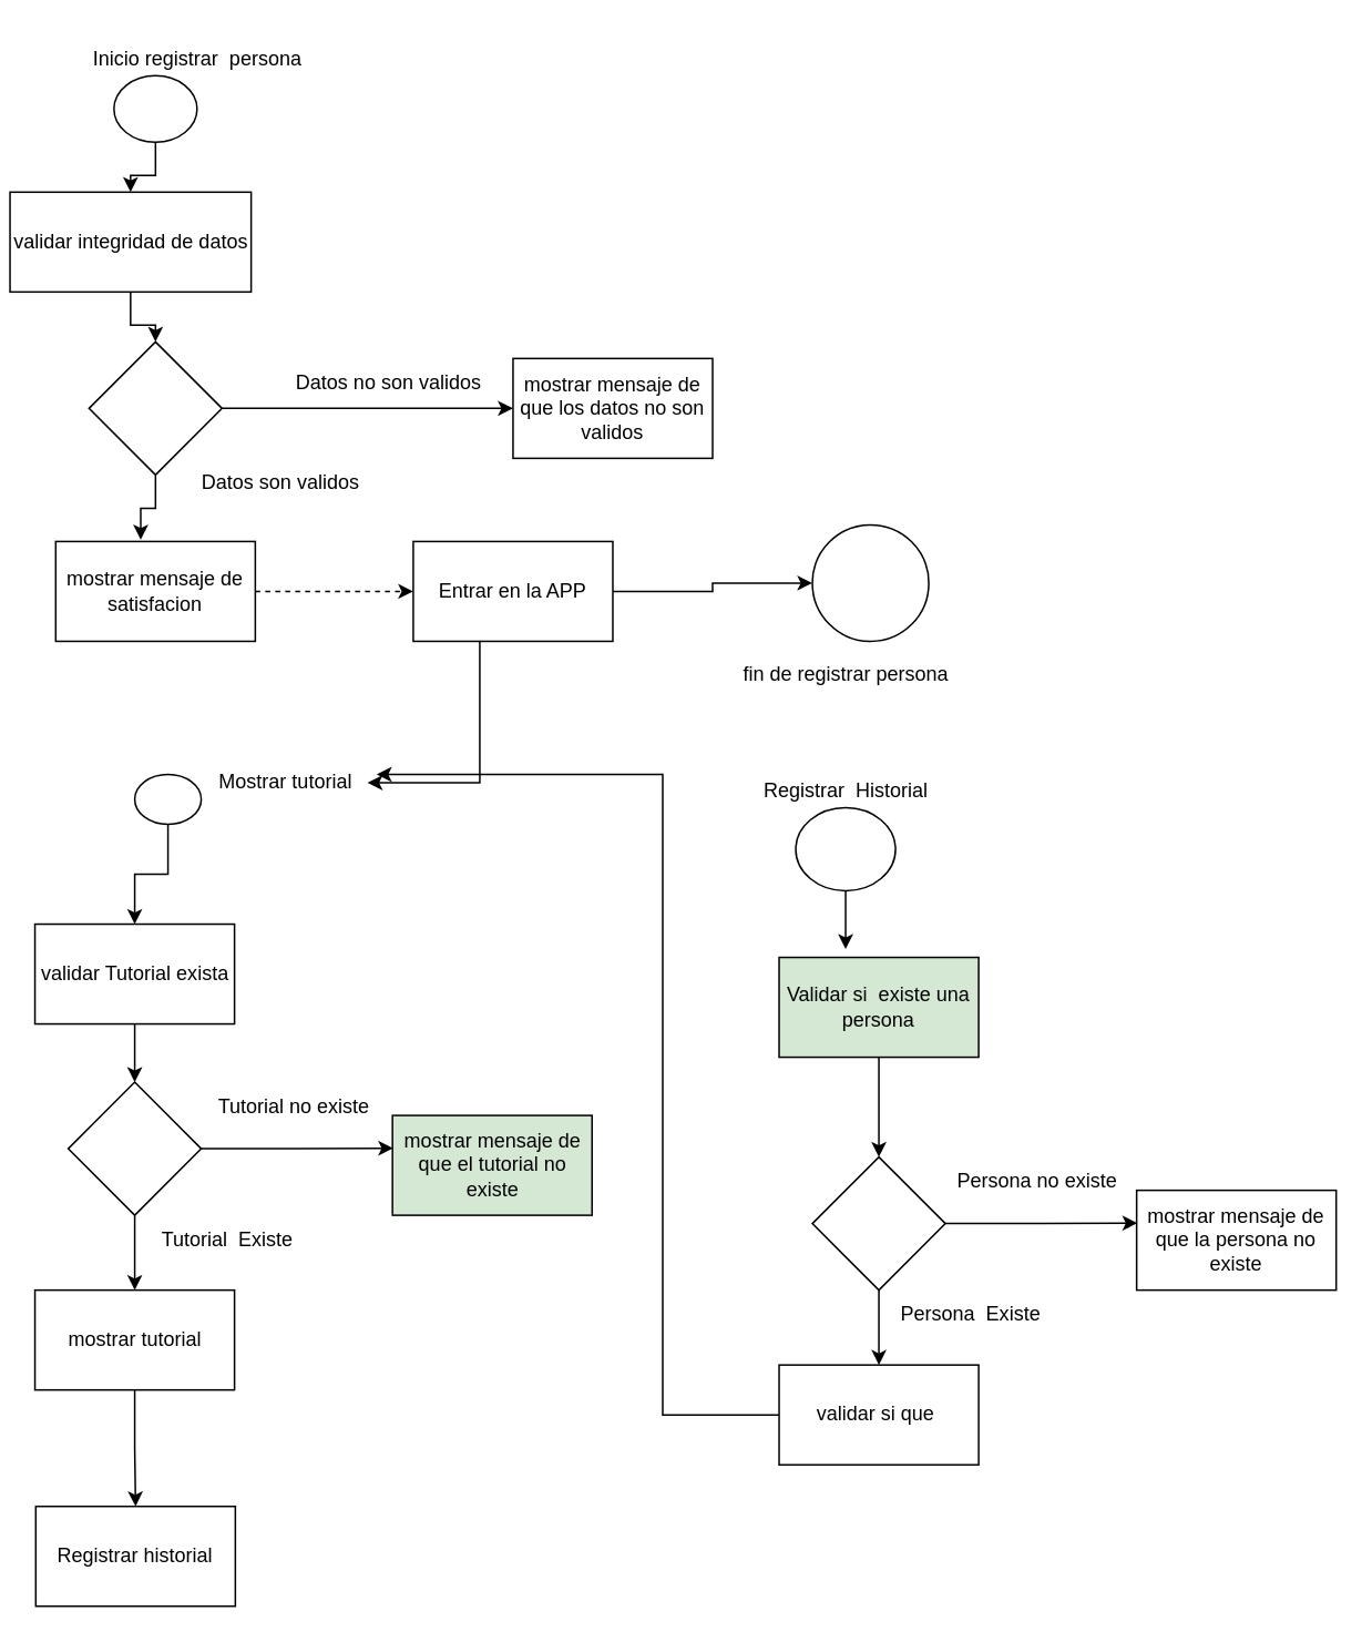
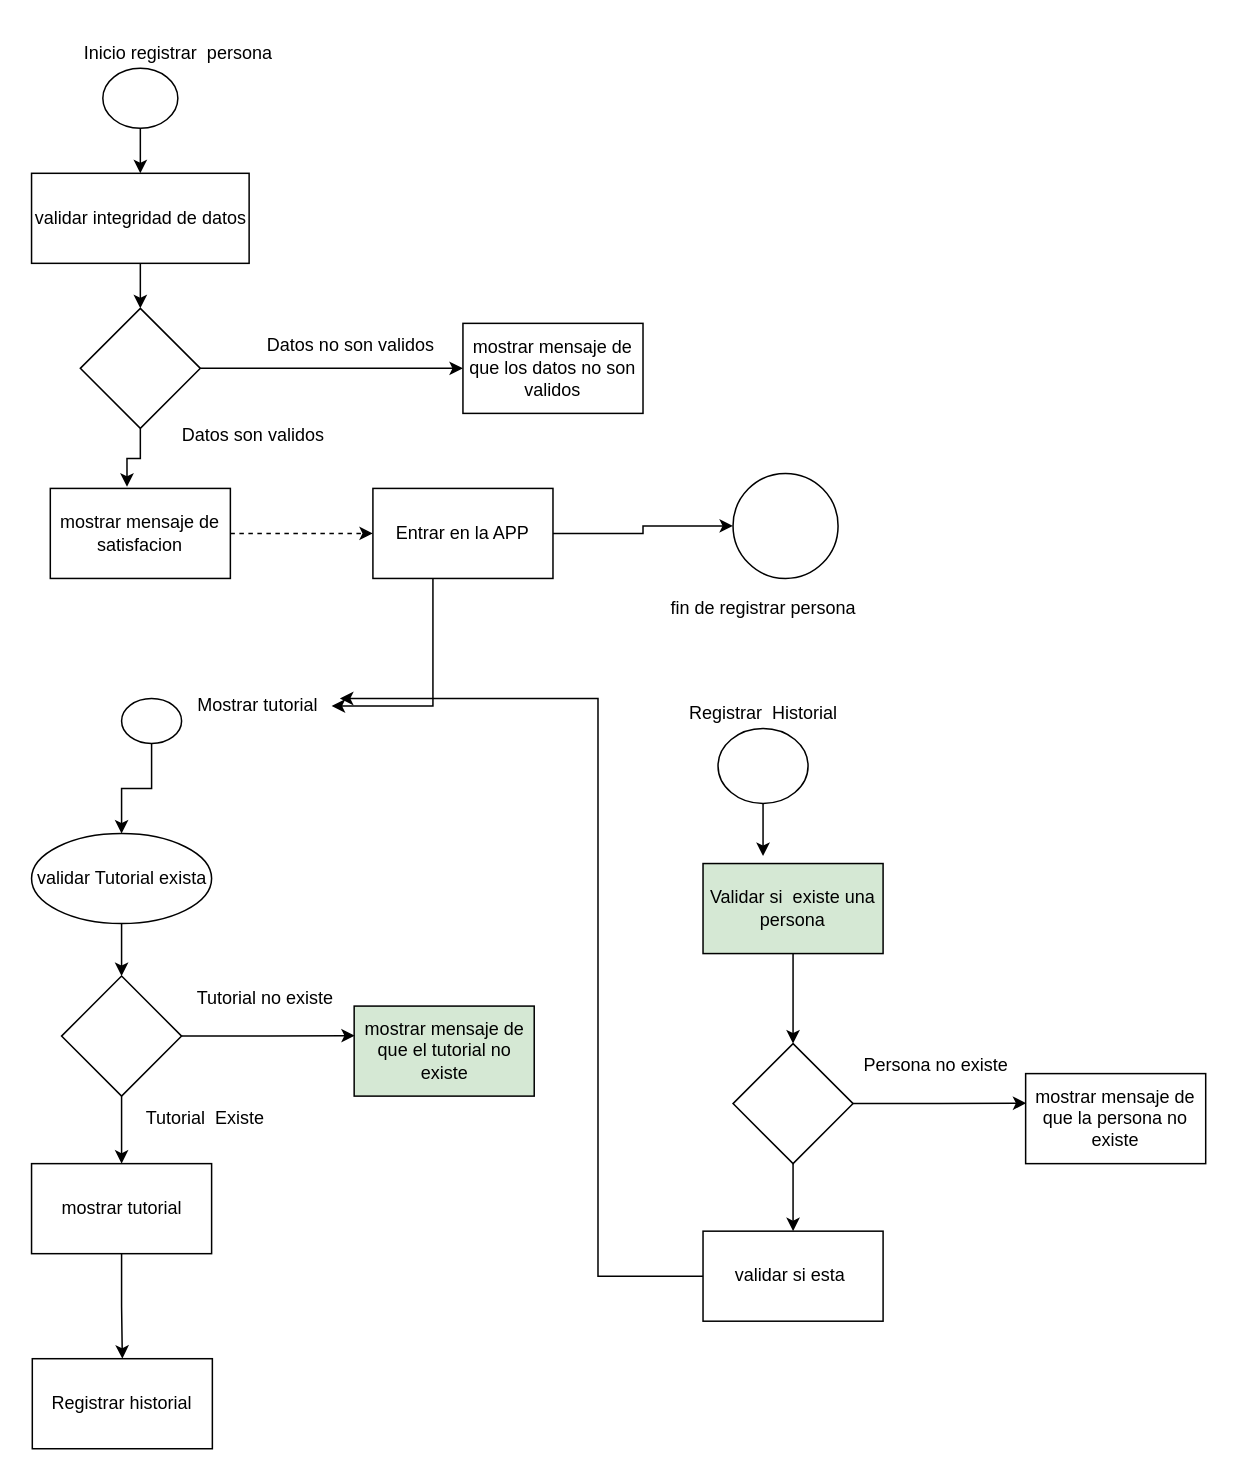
- <mxCell id="6" value="validar integridad de datos" style="rounded=0;whiteSpace=wrap;html=1;" vertex="1" parent="1"><mxGeometry x="5.5" y="115" width="145" height="60" as="geometry" /></mxCell>
+ <mxCell id="6" value="validar integridad de datos" style="rounded=0;whiteSpace=wrap;html=1;" vertex="1" parent="1"><mxGeometry x="20.5" y="115" width="145" height="60" as="geometry" /></mxCell>
- <mxCell id="17" value="validar Tutorial exista" style="rounded=0;whiteSpace=wrap;html=1;" vertex="1" parent="1"><mxGeometry x="20.5" y="555" width="120" height="60" as="geometry" /></mxCell>
+ <mxCell id="17" value="validar Tutorial exista" style="ellipse;whiteSpace=wrap;html=1;" vertex="1" parent="1"><mxGeometry x="20.5" y="555" width="120" height="60" as="geometry" /></mxCell>
- <mxCell id="45" value="Persona&amp;nbsp; Existe" style="text;html=1;align=center;verticalAlign=middle;resizable=0;points=[];autosize=1;strokeColor=none;fillColor=none;" vertex="1" parent="1"><mxGeometry x="528" y="775" width="110" height="30" as="geometry" /></mxCell>
- <mxCell id="39" value="validar si que&amp;nbsp;" style="rounded=0;whiteSpace=wrap;html=1;" vertex="1" parent="1"><mxGeometry x="468" y="820" width="120" height="60" as="geometry" /></mxCell>
+ <mxCell id="39" value="validar si esta&amp;nbsp;" style="rounded=0;whiteSpace=wrap;html=1;" vertex="1" parent="1"><mxGeometry x="468" y="820" width="120" height="60" as="geometry" /></mxCell>
